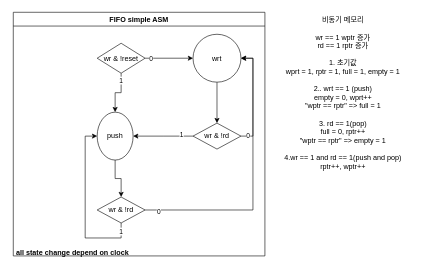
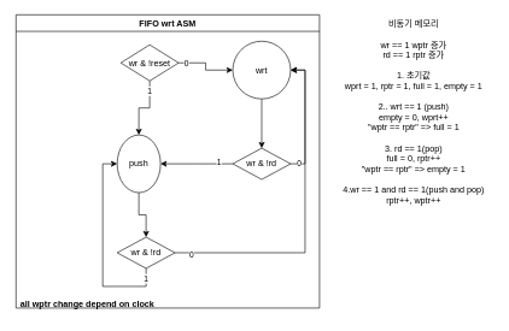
- <mxCell id="2" value="FIFO simple ASM" style="swimlane;whiteSpace=wrap;html=1;" parent="1" vertex="1"><mxGeometry x="21" y="20" width="420" height="406.67" as="geometry"><mxRectangle x="40" y="173.33" width="130" height="30" as="alternateBounds" /></mxGeometry></mxCell>
+ <mxCell id="2" value="FIFO wrt ASM" style="swimlane;whiteSpace=wrap;html=1;" parent="1" vertex="1"><mxGeometry x="21" y="20" width="420" height="406.67" as="geometry"><mxRectangle x="40" y="173.33" width="130" height="30" as="alternateBounds" /></mxGeometry></mxCell>
- <mxCell id="6" value="wr &amp;amp; !reset" style="rhombus;whiteSpace=wrap;html=1;" parent="3" vertex="1"><mxGeometry x="130" y="15" width="80" height="50" as="geometry" /></mxCell>
+ <mxCell id="6" value="wr &amp;amp; !reset" style="rhombus;whiteSpace=wrap;html=1;" parent="3" vertex="1"><mxGeometry x="135" y="5" width="80" height="50" as="geometry" /></mxCell>
- <mxCell id="21" value="&lt;span style=&quot;font-weight: 700;&quot;&gt;all state change depend on clock&lt;/span&gt;" style="text;html=1;align=center;verticalAlign=middle;whiteSpace=wrap;rounded=0;" parent="3" vertex="1"><mxGeometry x="-11" y="350" width="200" height="30" as="geometry" /></mxCell>
+ <mxCell id="21" value="&lt;span style=&quot;font-weight: 700;&quot;&gt;all wptr change depend on clock&lt;/span&gt;" style="text;html=1;align=center;verticalAlign=middle;whiteSpace=wrap;rounded=0;" parent="3" vertex="1"><mxGeometry x="-11" y="350" width="200" height="30" as="geometry" /></mxCell>
